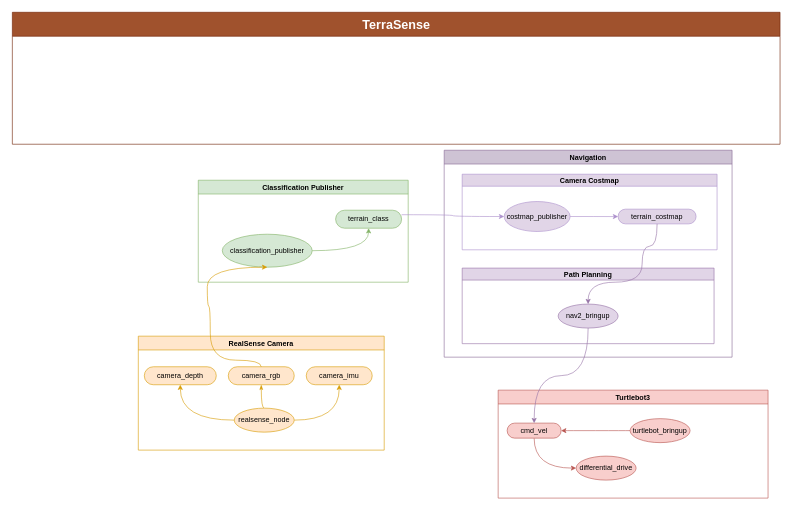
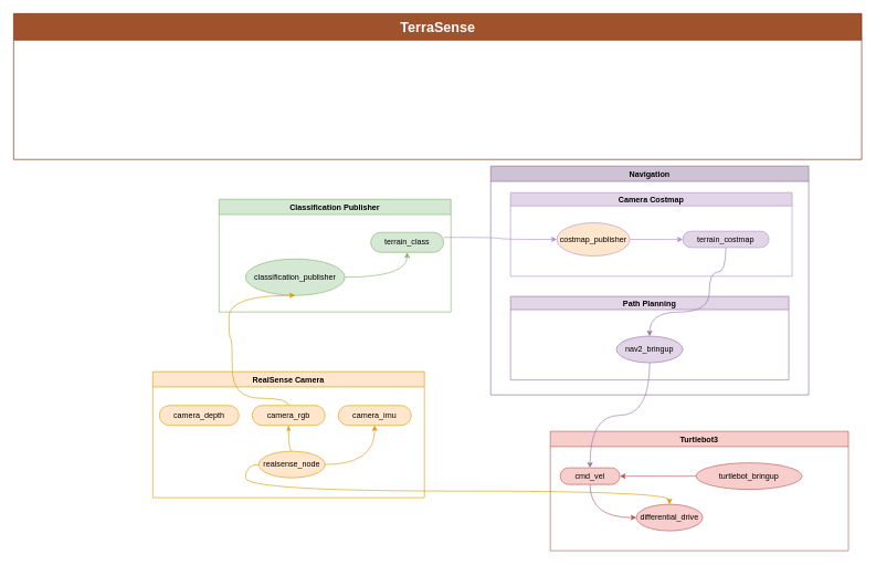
- <mxCell id="6" value="costmap_publisher" style="ellipse;whiteSpace=wrap;html=1;align=center;treeFolding=1;treeMoving=1;newEdgeStyle={&quot;edgeStyle&quot;:&quot;entityRelationEdgeStyle&quot;,&quot;startArrow&quot;:&quot;none&quot;,&quot;endArrow&quot;:&quot;none&quot;,&quot;segment&quot;:10,&quot;curved&quot;:1,&quot;sourcePerimeterSpacing&quot;:0,&quot;targetPerimeterSpacing&quot;:0};fillColor=#e1d5e7;strokeColor=#AB8FCC;" parent="4" vertex="1"><mxGeometry x="70" y="45.5" width="110" height="50" as="geometry" /></mxCell>
+ <mxCell id="6" value="costmap_publisher" style="ellipse;whiteSpace=wrap;html=1;align=center;treeFolding=1;treeMoving=1;newEdgeStyle={&quot;edgeStyle&quot;:&quot;entityRelationEdgeStyle&quot;,&quot;startArrow&quot;:&quot;none&quot;,&quot;endArrow&quot;:&quot;none&quot;,&quot;segment&quot;:10,&quot;curved&quot;:1,&quot;sourcePerimeterSpacing&quot;:0,&quot;targetPerimeterSpacing&quot;:0};fillColor=#ffe6cc;strokeColor=#AB8FCC;" parent="4" vertex="1"><mxGeometry x="70" y="45.5" width="110" height="50" as="geometry" /></mxCell>
- <mxCell id="14" style="edgeStyle=orthogonalEdgeStyle;rounded=0;orthogonalLoop=1;jettySize=auto;html=1;startArrow=none;endArrow=classic;segment=10;sourcePerimeterSpacing=0;targetPerimeterSpacing=0;exitX=0;exitY=0.5;exitDx=0;exitDy=0;endFill=1;entryX=0.5;entryY=1;entryDx=0;entryDy=0;curved=1;fillColor=#ffe6cc;strokeColor=#d79b00;" parent="11" source="15" target="18" edge="1"><mxGeometry relative="1" as="geometry"><mxPoint x="95" y="120" as="targetPoint" /></mxGeometry></mxCell>
+ <mxCell id="14" style="edgeStyle=orthogonalEdgeStyle;rounded=0;orthogonalLoop=1;jettySize=auto;html=1;startArrow=none;endArrow=classic;segment=10;sourcePerimeterSpacing=0;targetPerimeterSpacing=0;exitX=0;exitY=0.5;exitDx=0;exitDy=0;endFill=1;curved=1;fillColor=#ffe6cc;strokeColor=#d79b00;" parent="11" source="15" target="30" edge="1"><mxGeometry relative="1" as="geometry"><mxPoint x="95" y="120" as="targetPoint" /></mxGeometry></mxCell>
- <mxCell id="27" value="turtlebot_bringup" style="ellipse;whiteSpace=wrap;html=1;align=center;treeFolding=1;treeMoving=1;newEdgeStyle={&quot;edgeStyle&quot;:&quot;entityRelationEdgeStyle&quot;,&quot;startArrow&quot;:&quot;none&quot;,&quot;endArrow&quot;:&quot;none&quot;,&quot;segment&quot;:10,&quot;curved&quot;:1,&quot;sourcePerimeterSpacing&quot;:0,&quot;targetPerimeterSpacing&quot;:0};fillColor=#f8cecc;strokeColor=#b85450;" parent="25" vertex="1"><mxGeometry x="220" y="47.5" width="100" height="40" as="geometry" /></mxCell>
+ <mxCell id="27" value="turtlebot_bringup" style="ellipse;whiteSpace=wrap;html=1;align=center;treeFolding=1;treeMoving=1;newEdgeStyle={&quot;edgeStyle&quot;:&quot;entityRelationEdgeStyle&quot;,&quot;startArrow&quot;:&quot;none&quot;,&quot;endArrow&quot;:&quot;none&quot;,&quot;segment&quot;:10,&quot;curved&quot;:1,&quot;sourcePerimeterSpacing&quot;:0,&quot;targetPerimeterSpacing&quot;:0};fillColor=#f8cecc;strokeColor=#b85450;" parent="25" vertex="1"><mxGeometry x="220" y="47.5" width="160" height="40" as="geometry" /></mxCell>
